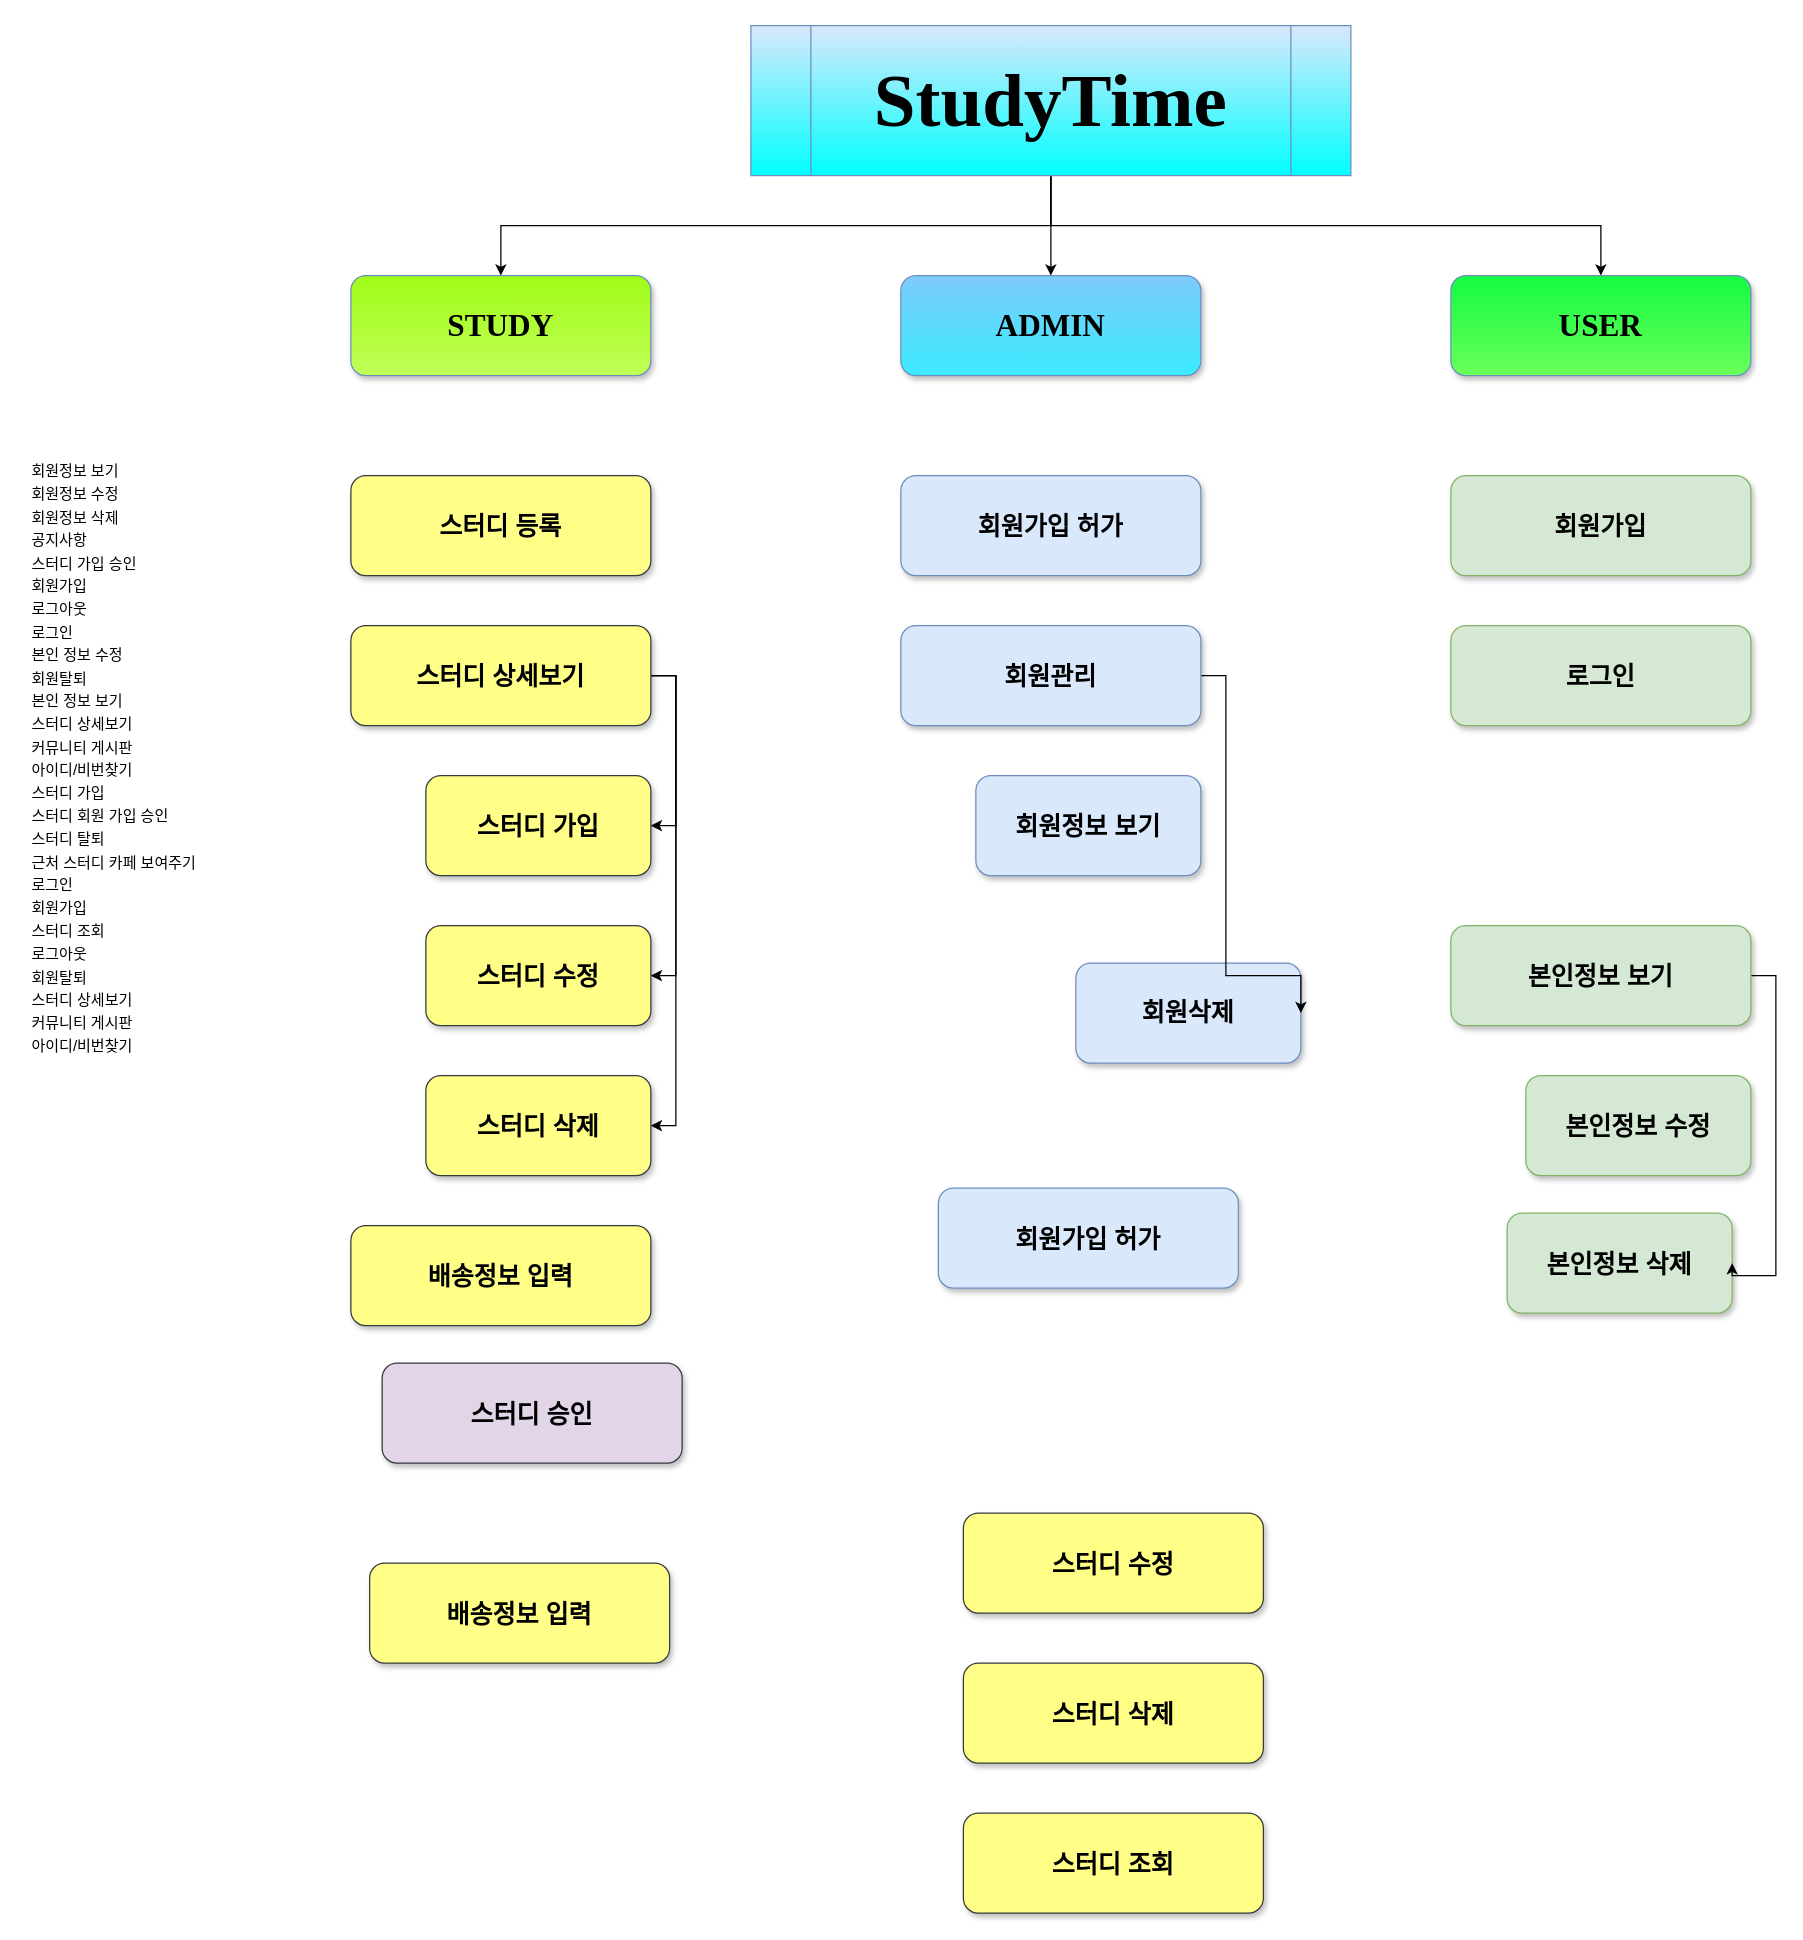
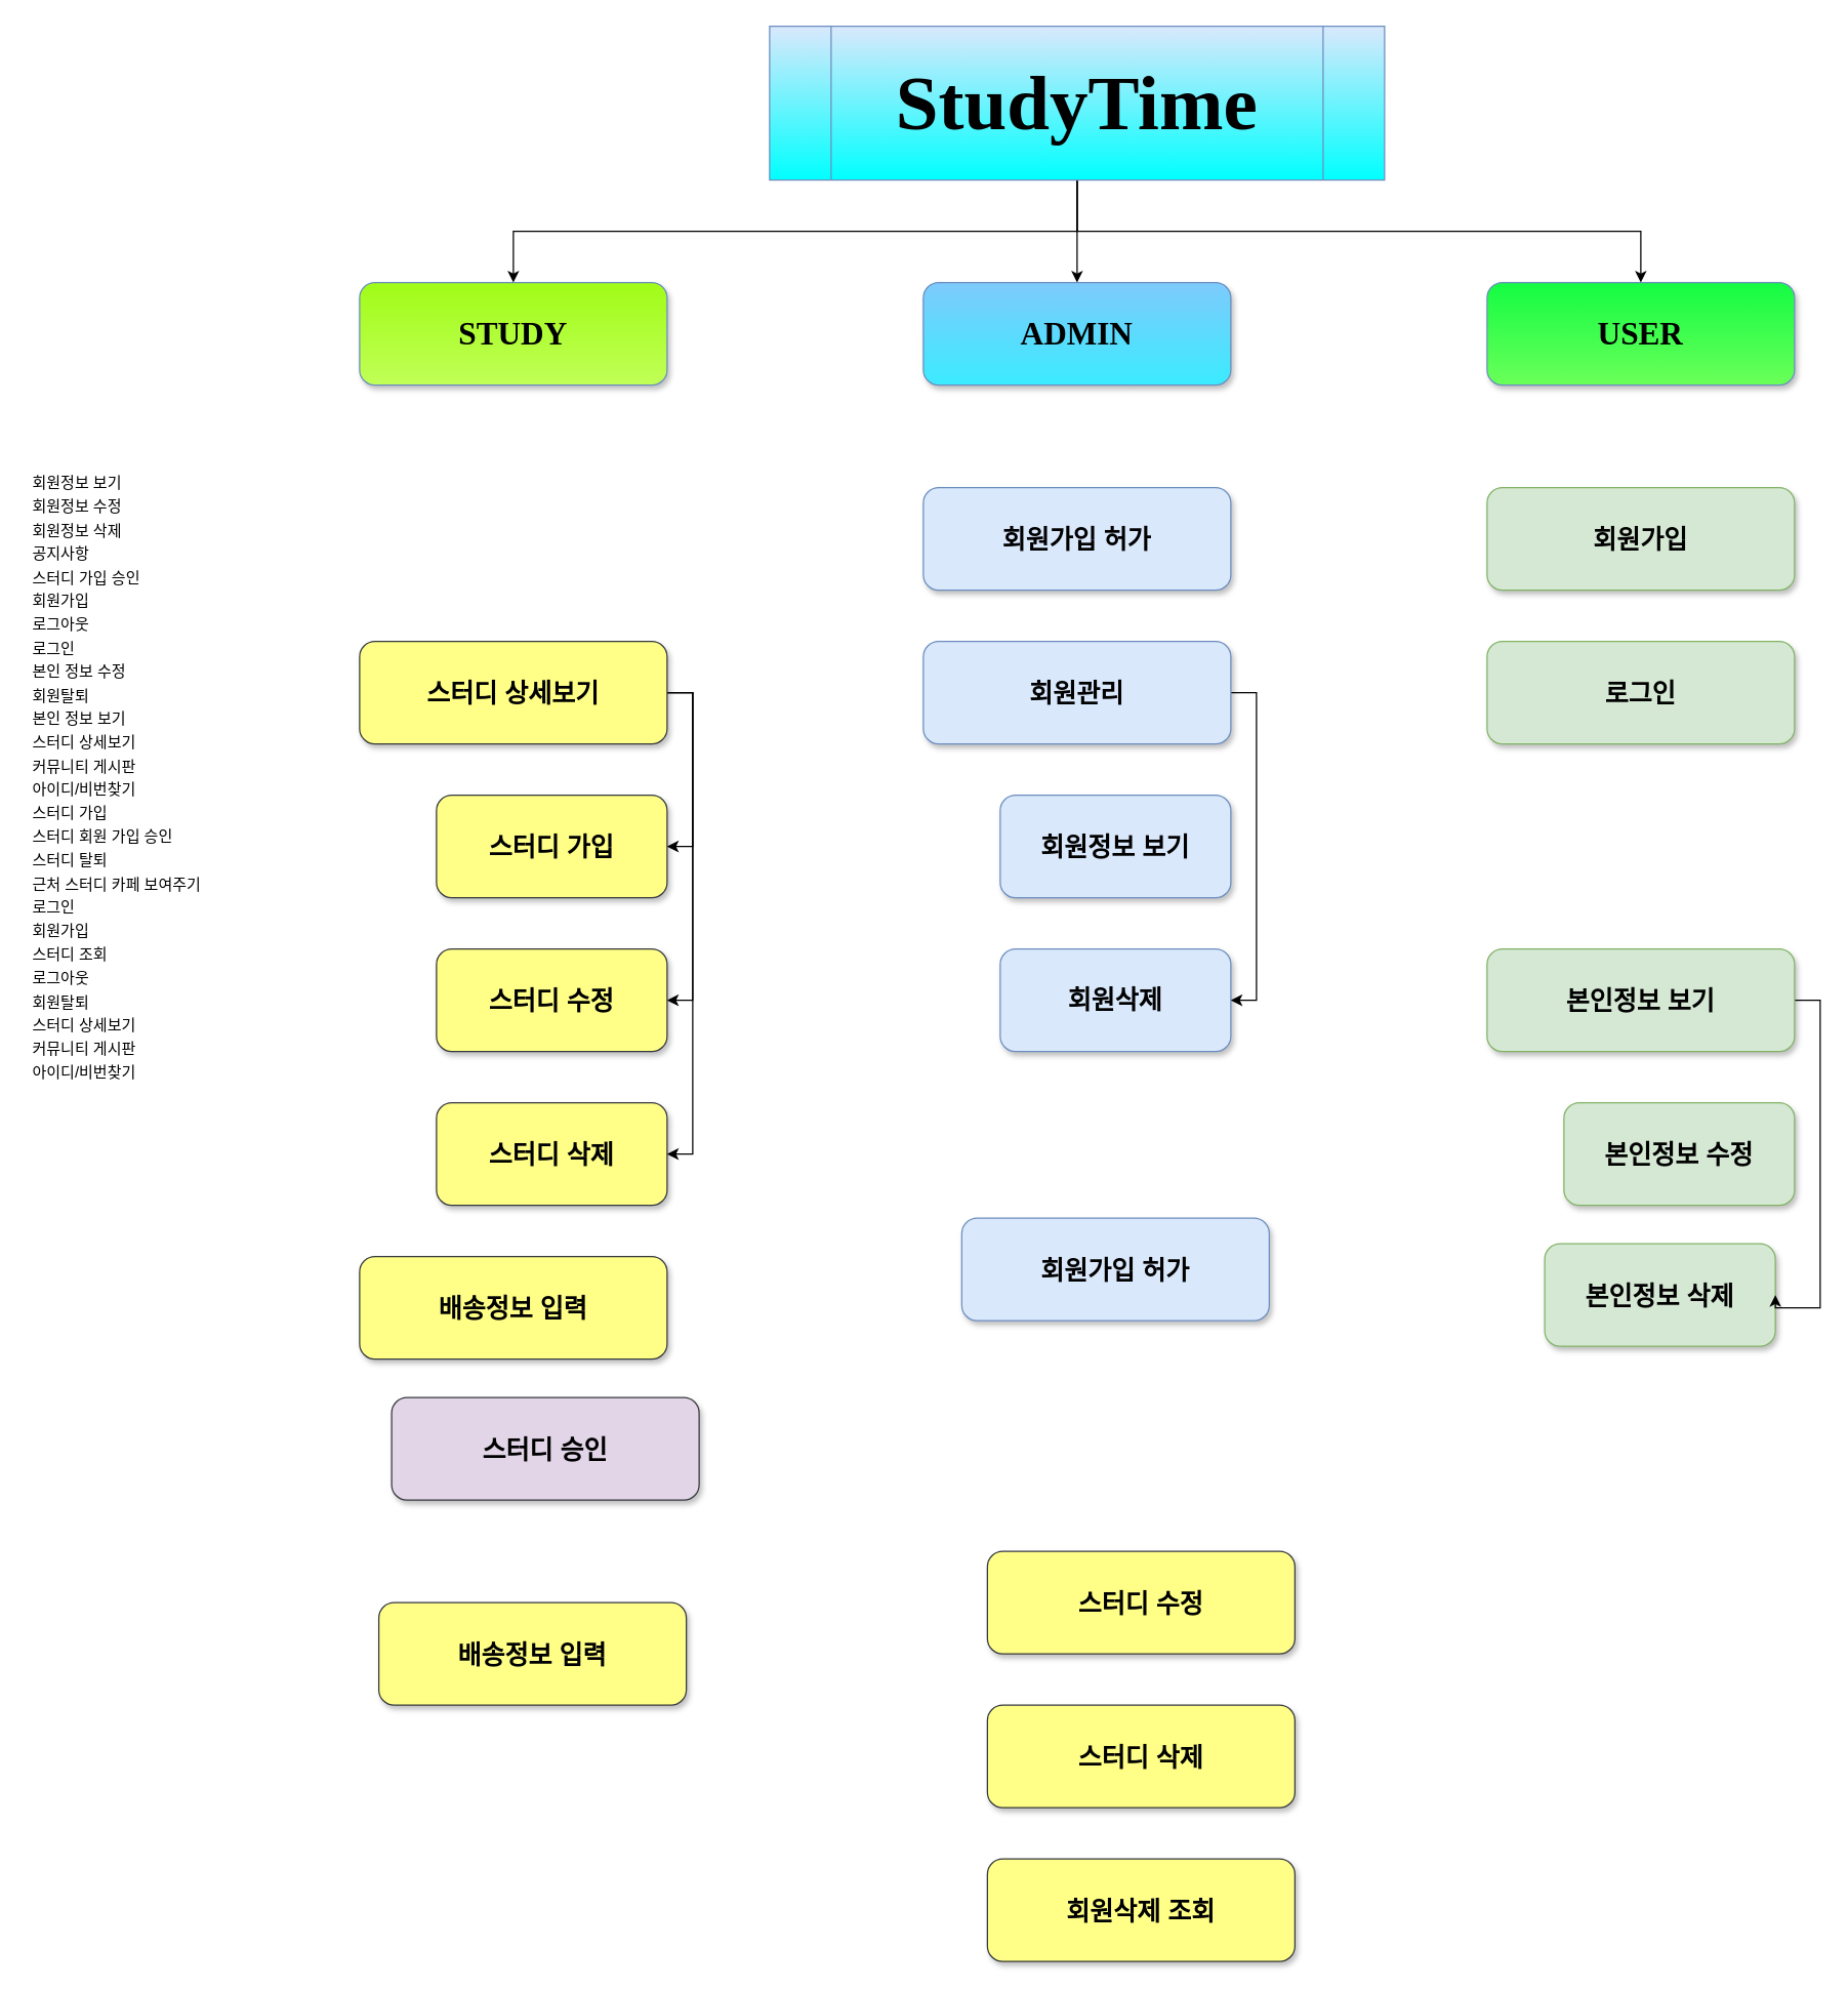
- <mxCell id="11" value="&lt;font style=&quot;font-size: 20px;&quot;&gt;스터디&amp;nbsp;등록&lt;/font&gt;" style="whiteSpace=wrap;html=1;rounded=1;shadow=1;strokeWidth=1;fontSize=20;align=center;fillColor=#ffff88;strokeColor=#36393d;fillStyle=auto;fontStyle=1" parent="1" vertex="1"><mxGeometry x="280" y="380" width="240" height="80" as="geometry" /></mxCell>
- <mxCell id="6" value="&lt;table style=&quot;border-color: var(--border-color); font-size: 20px; text-align: left;&quot; class=&quot;simple-table&quot; id=&quot;641d19b6-5685-4ff1-a8e2-494bd2d53a1b&quot;&gt;&lt;tbody style=&quot;border-color: var(--border-color); font-size: 20px;&quot;&gt;&lt;tr style=&quot;border-color: var(--border-color); font-size: 20px;&quot; id=&quot;c70bd605-bbbd-4b36-904c-4488820a4ed9&quot;&gt;&lt;td style=&quot;border-color: var(--border-color); font-size: 20px;&quot; class=&quot;&quot; id=&quot;PJ:h&quot;&gt;회원삭제&lt;/td&gt;&lt;/tr&gt;&lt;tr style=&quot;border-color: var(--border-color); font-size: 20px;&quot; id=&quot;0e1357af-12ed-46eb-b10c-167027bdc153&quot;&gt;&lt;/tr&gt;&lt;/tbody&gt;&lt;/table&gt;" style="whiteSpace=wrap;html=1;rounded=1;shadow=1;strokeWidth=1;fontSize=20;align=center;fillColor=#dae8fc;strokeColor=#6c8ebf;fontStyle=1" parent="1" vertex="1"><mxGeometry x="860" y="770" width="180" height="80" as="geometry" /></mxCell>
+ <mxCell id="6" value="&lt;table style=&quot;border-color: var(--border-color); font-size: 20px; text-align: left;&quot; class=&quot;simple-table&quot; id=&quot;641d19b6-5685-4ff1-a8e2-494bd2d53a1b&quot;&gt;&lt;tbody style=&quot;border-color: var(--border-color); font-size: 20px;&quot;&gt;&lt;tr style=&quot;border-color: var(--border-color); font-size: 20px;&quot; id=&quot;c70bd605-bbbd-4b36-904c-4488820a4ed9&quot;&gt;&lt;td style=&quot;border-color: var(--border-color); font-size: 20px;&quot; class=&quot;&quot; id=&quot;PJ:h&quot;&gt;회원삭제&lt;/td&gt;&lt;/tr&gt;&lt;tr style=&quot;border-color: var(--border-color); font-size: 20px;&quot; id=&quot;0e1357af-12ed-46eb-b10c-167027bdc153&quot;&gt;&lt;/tr&gt;&lt;/tbody&gt;&lt;/table&gt;" style="whiteSpace=wrap;html=1;rounded=1;shadow=1;strokeWidth=1;fontSize=20;align=center;fillColor=#dae8fc;strokeColor=#6c8ebf;fontStyle=1" parent="1" vertex="1"><mxGeometry x="780" y="740" width="180" height="80" as="geometry" /></mxCell>
- <mxCell id="25" value="스터디 조회" style="whiteSpace=wrap;html=1;rounded=1;shadow=1;strokeWidth=1;fontSize=20;align=center;fillColor=#ffff88;strokeColor=#36393d;fillStyle=auto;fontStyle=1" parent="1" vertex="1"><mxGeometry x="770" y="1450" width="240" height="80" as="geometry" /></mxCell>
+ <mxCell id="25" value="회원삭제 조회" style="whiteSpace=wrap;html=1;rounded=1;shadow=1;strokeWidth=1;fontSize=20;align=center;fillColor=#ffff88;strokeColor=#36393d;fillStyle=auto;fontStyle=1" parent="1" vertex="1"><mxGeometry x="770" y="1450" width="240" height="80" as="geometry" /></mxCell>
